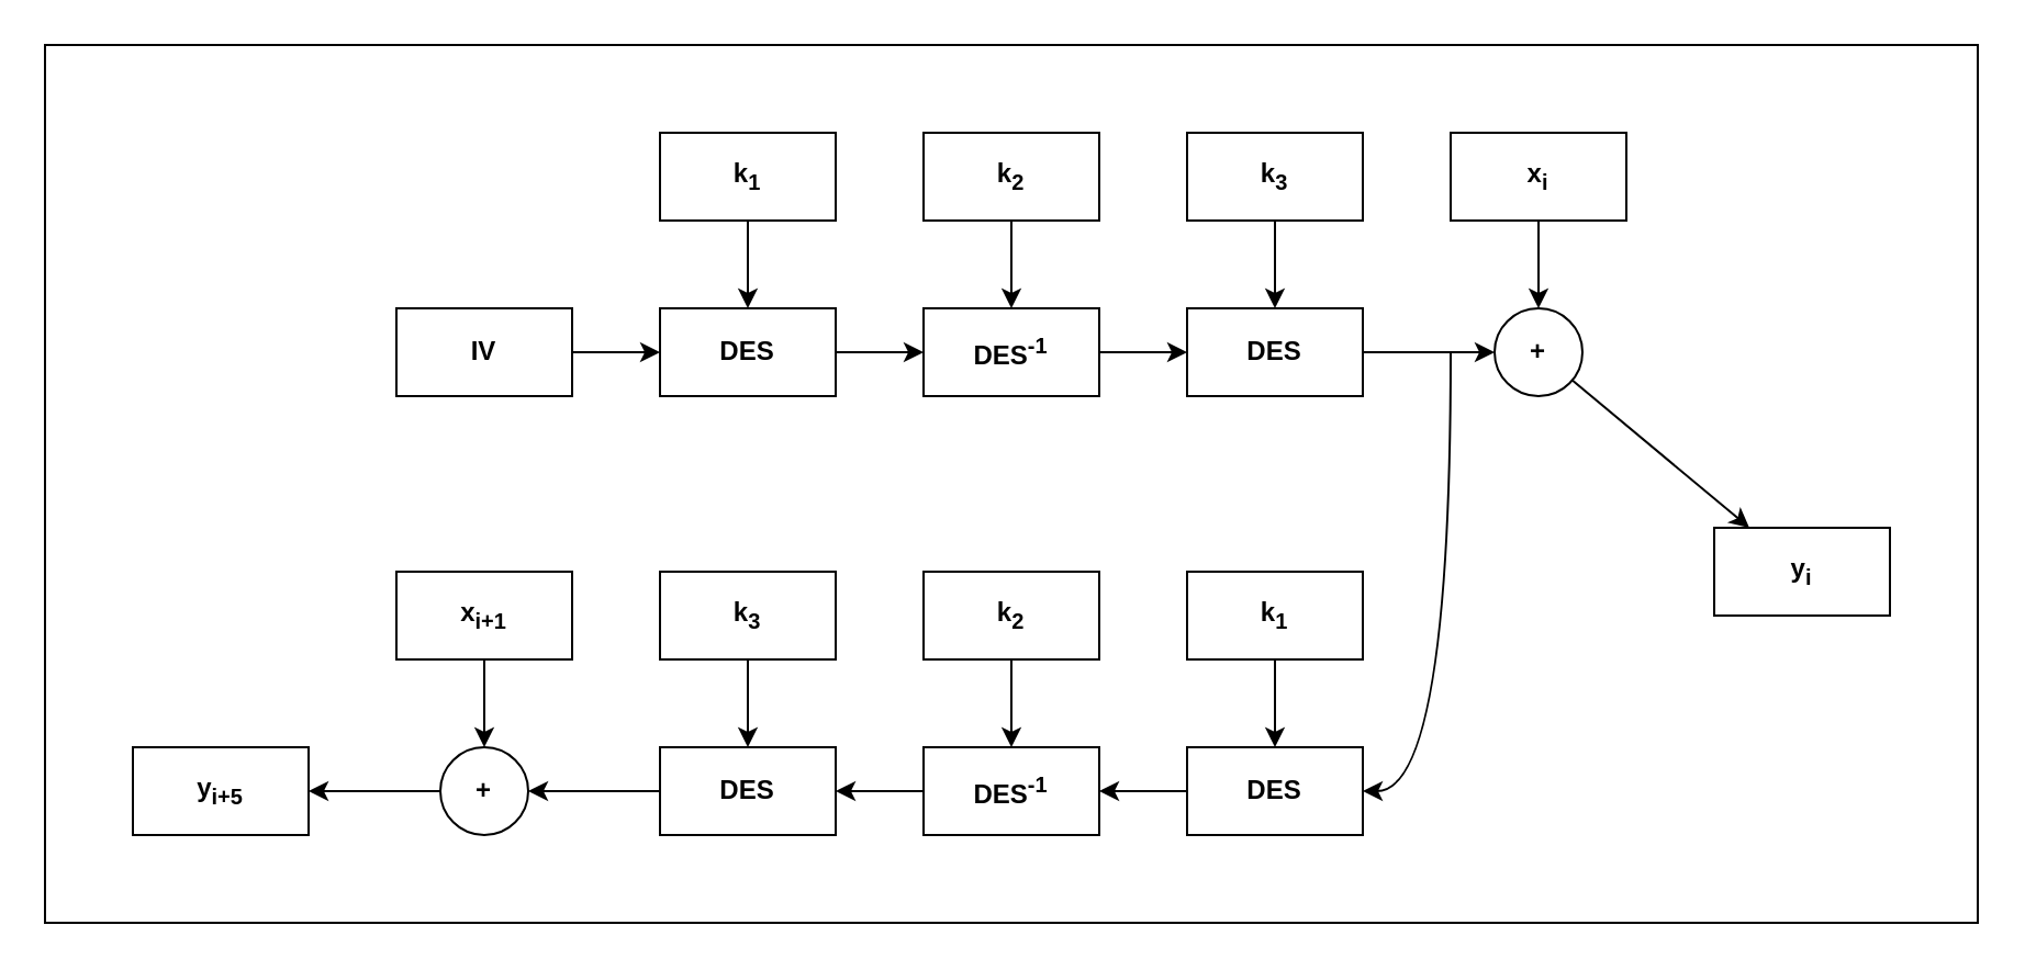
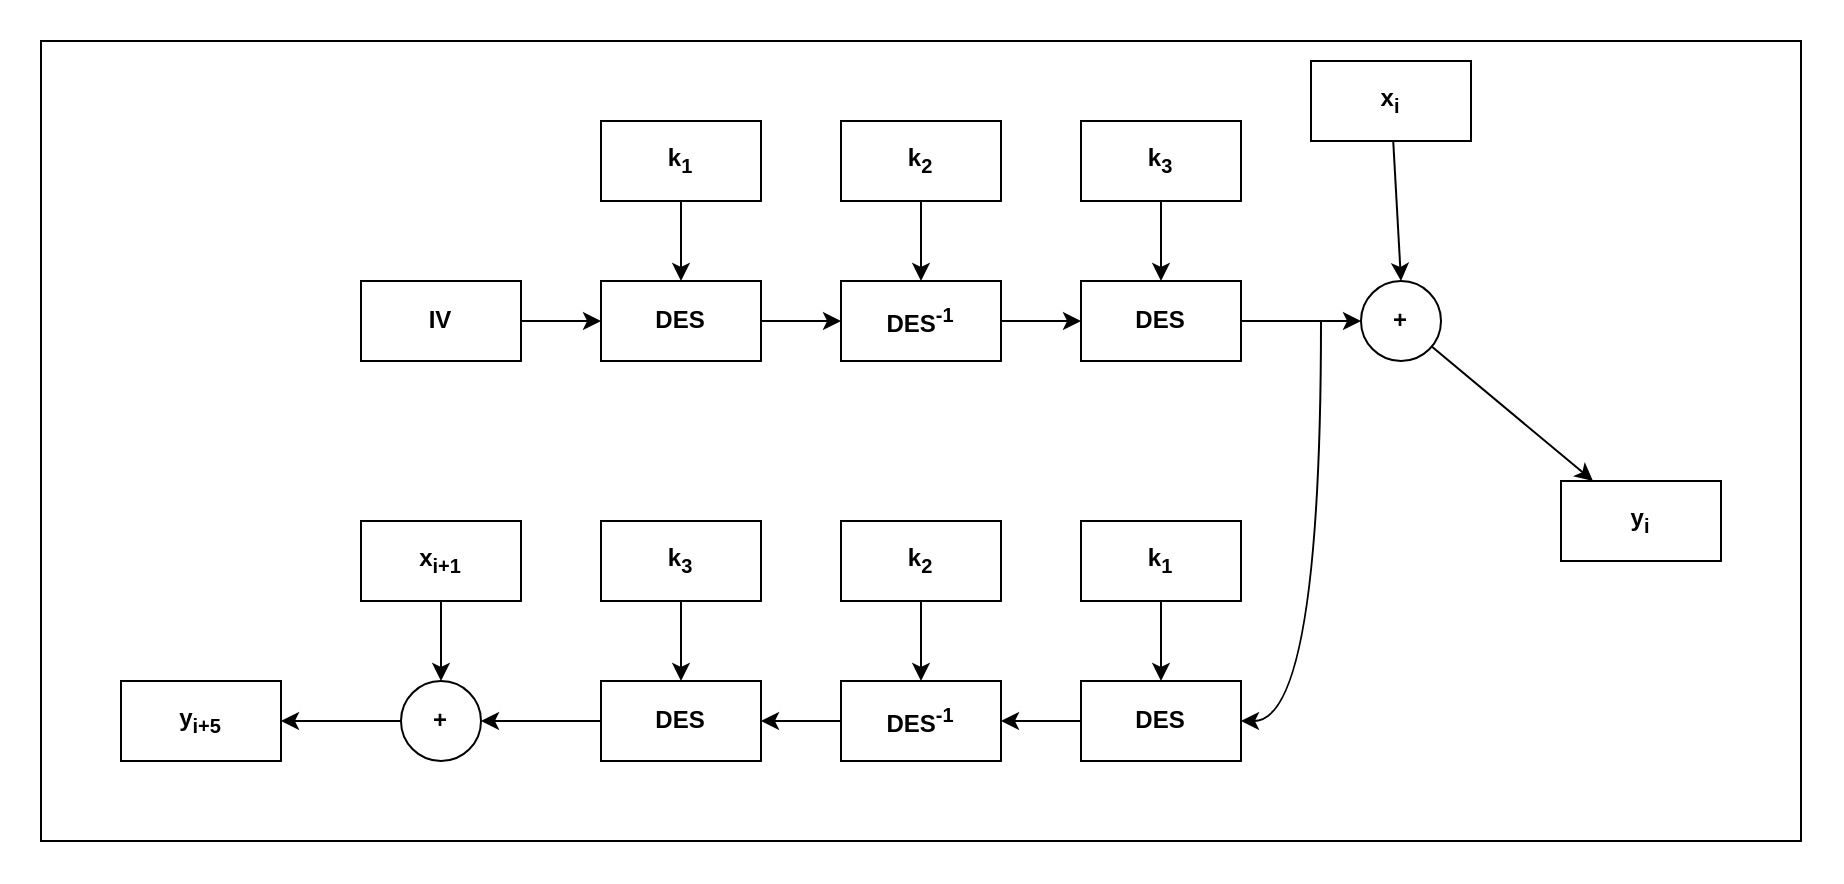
- <mxCell id="19" value="x&lt;sub&gt;i&lt;/sub&gt;" style="rounded=0;whiteSpace=wrap;html=1;fontStyle=1" parent="1" vertex="1"><mxGeometry x="660" width="80" height="40" as="geometry" y="60" /></mxCell>
+ <mxCell id="19" value="x&lt;sub&gt;i&lt;/sub&gt;" style="rounded=0;whiteSpace=wrap;html=1;fontStyle=1" parent="1" vertex="1"><mxGeometry x="655" y="30" width="80" height="40" as="geometry" /></mxCell>
